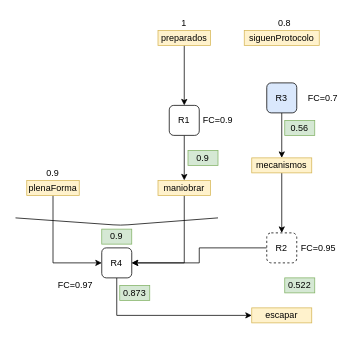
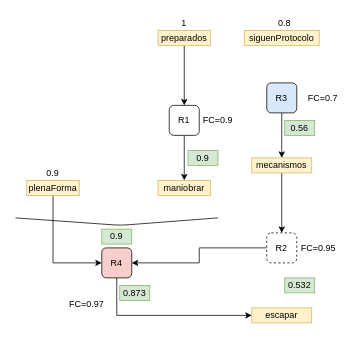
- <mxCell id="12" style="edgeStyle=orthogonalEdgeStyle;rounded=0;orthogonalLoop=1;jettySize=auto;html=1;exitX=0.5;exitY=1;exitDx=0;exitDy=0;entryX=1;entryY=0.5;entryDx=0;entryDy=0;" edge="1" parent="1" source="13" target="9"><mxGeometry relative="1" as="geometry" /></mxCell>
- <mxCell id="9" value="R4" style="rounded=1;whiteSpace=wrap;html=1;" vertex="1" parent="1"><mxGeometry x="135" y="330" width="40" height="40" as="geometry" /></mxCell>
+ <mxCell id="9" value="R4" style="rounded=1;whiteSpace=wrap;html=1;fillColor=#f8cecc;" vertex="1" parent="1"><mxGeometry x="135" y="330" width="40" height="40" as="geometry" /></mxCell>
- <mxCell id="26" value="FC=0.97" style="text;html=1;align=center;verticalAlign=middle;whiteSpace=wrap;rounded=0;" vertex="1" parent="1"><mxGeometry x="75" y="370" width="50" height="20" as="geometry" /></mxCell>
+ <mxCell id="26" value="FC=0.97" style="text;html=1;align=center;verticalAlign=middle;whiteSpace=wrap;rounded=0;" vertex="1" parent="1"><mxGeometry x="90" y="395" width="50" height="20" as="geometry" /></mxCell>
- <mxCell id="32" value="0.522" style="text;html=1;strokeColor=#82b366;fillColor=#d5e8d4;align=center;verticalAlign=middle;whiteSpace=wrap;rounded=0;" vertex="1" parent="1"><mxGeometry x="379" y="370" width="40" height="20" as="geometry" /></mxCell>
+ <mxCell id="32" value="0.532" style="text;html=1;strokeColor=#82b366;fillColor=#d5e8d4;align=center;verticalAlign=middle;whiteSpace=wrap;rounded=0;" vertex="1" parent="1"><mxGeometry x="379" y="370" width="40" height="20" as="geometry" /></mxCell>
